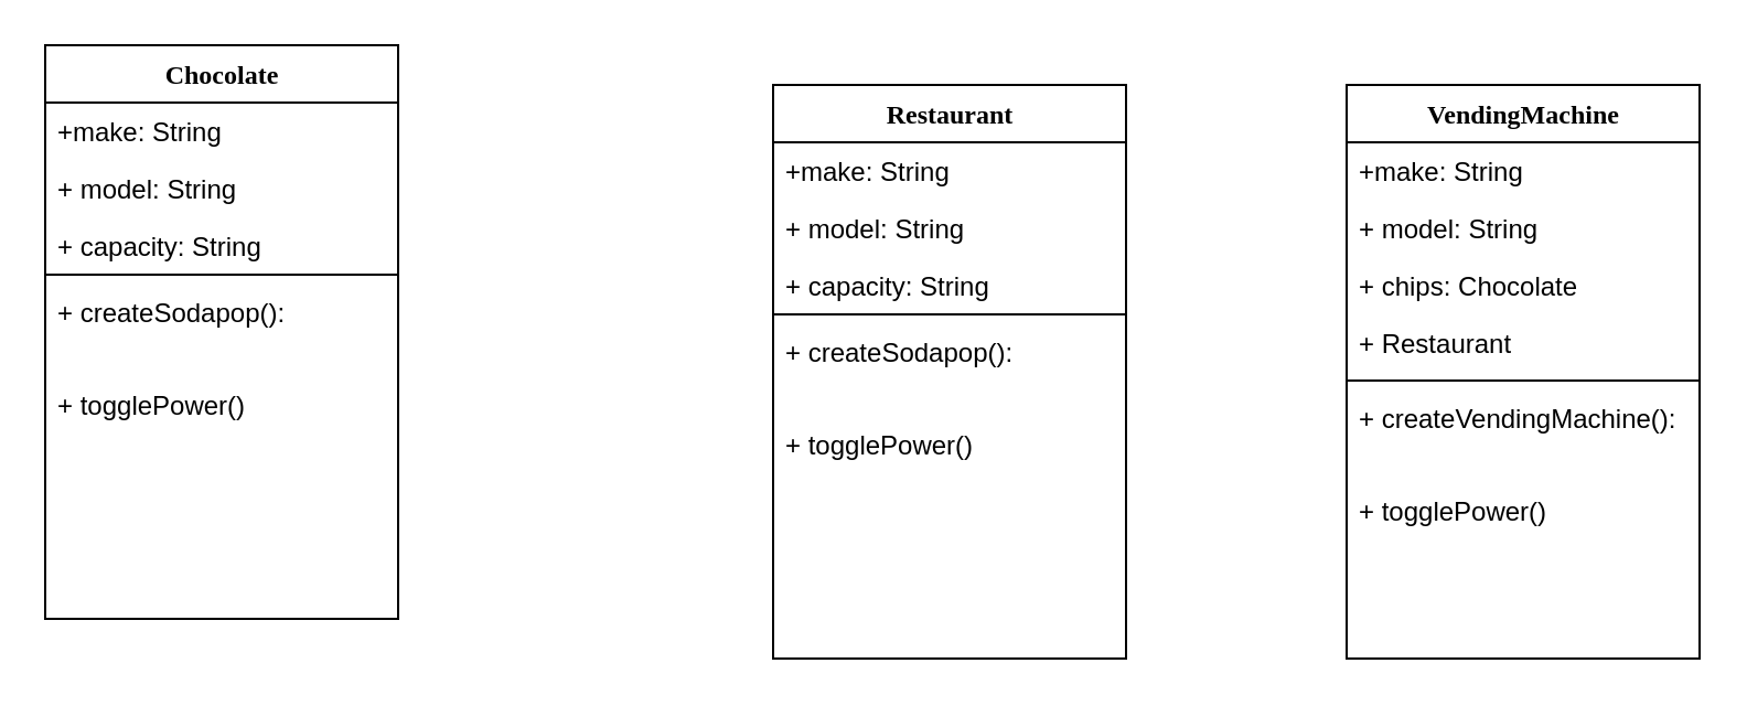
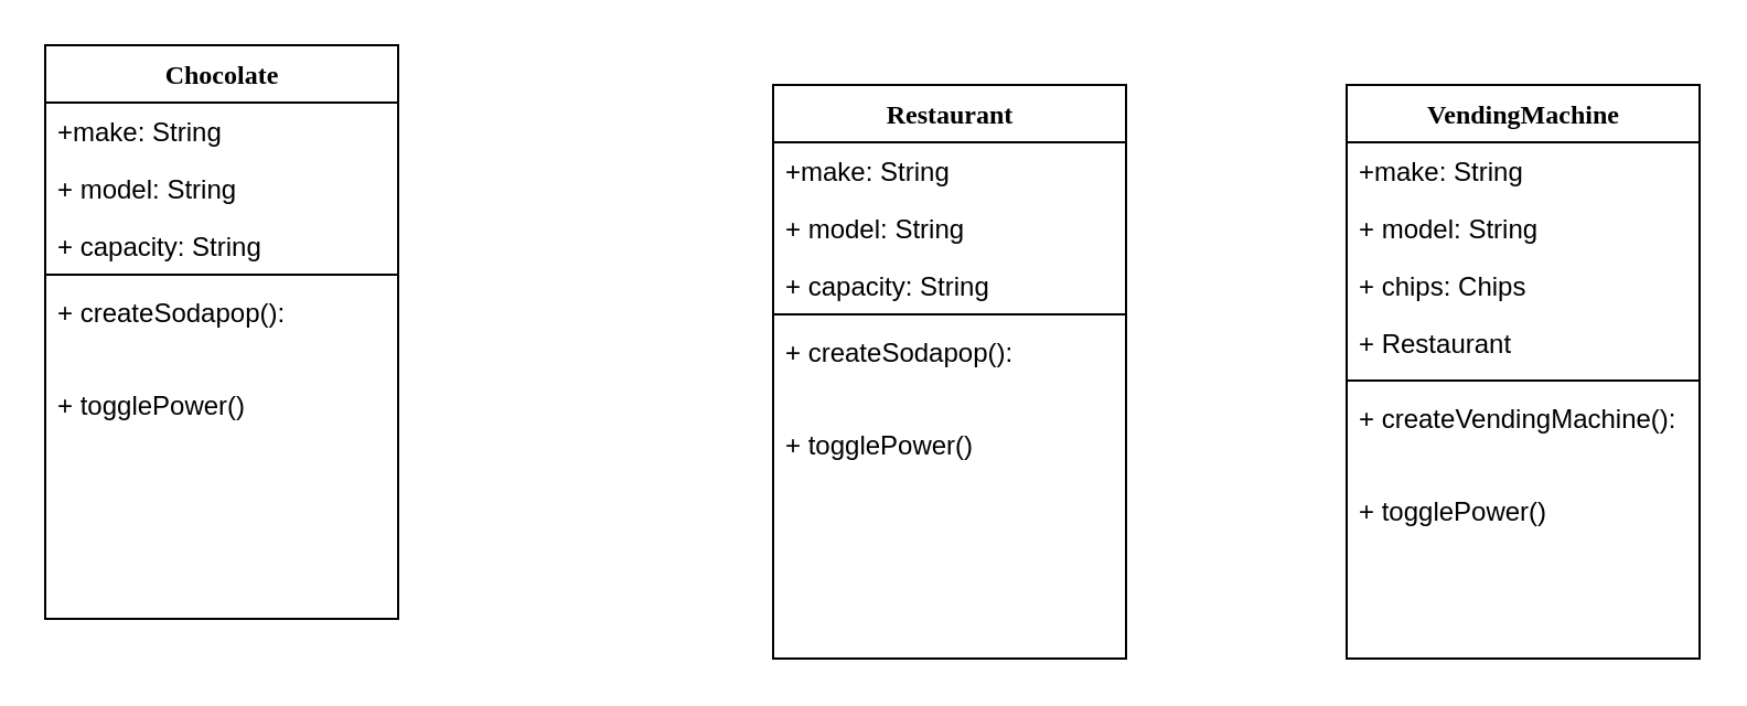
- <mxCell id="12" value="+ chips: Chocolate" style="text;html=1;strokeColor=none;fillColor=none;align=left;verticalAlign=top;spacingLeft=4;spacingRight=4;whiteSpace=wrap;overflow=hidden;rotatable=0;points=[[0,0.5],[1,0.5]];portConstraint=eastwest;" vertex="1" parent="9"><mxGeometry y="78" width="160" height="26" as="geometry" /></mxCell>
+ <mxCell id="12" value="+ chips: Chips" style="text;html=1;strokeColor=none;fillColor=none;align=left;verticalAlign=top;spacingLeft=4;spacingRight=4;whiteSpace=wrap;overflow=hidden;rotatable=0;points=[[0,0.5],[1,0.5]];portConstraint=eastwest;" vertex="1" parent="9"><mxGeometry y="78" width="160" height="26" as="geometry" /></mxCell>
